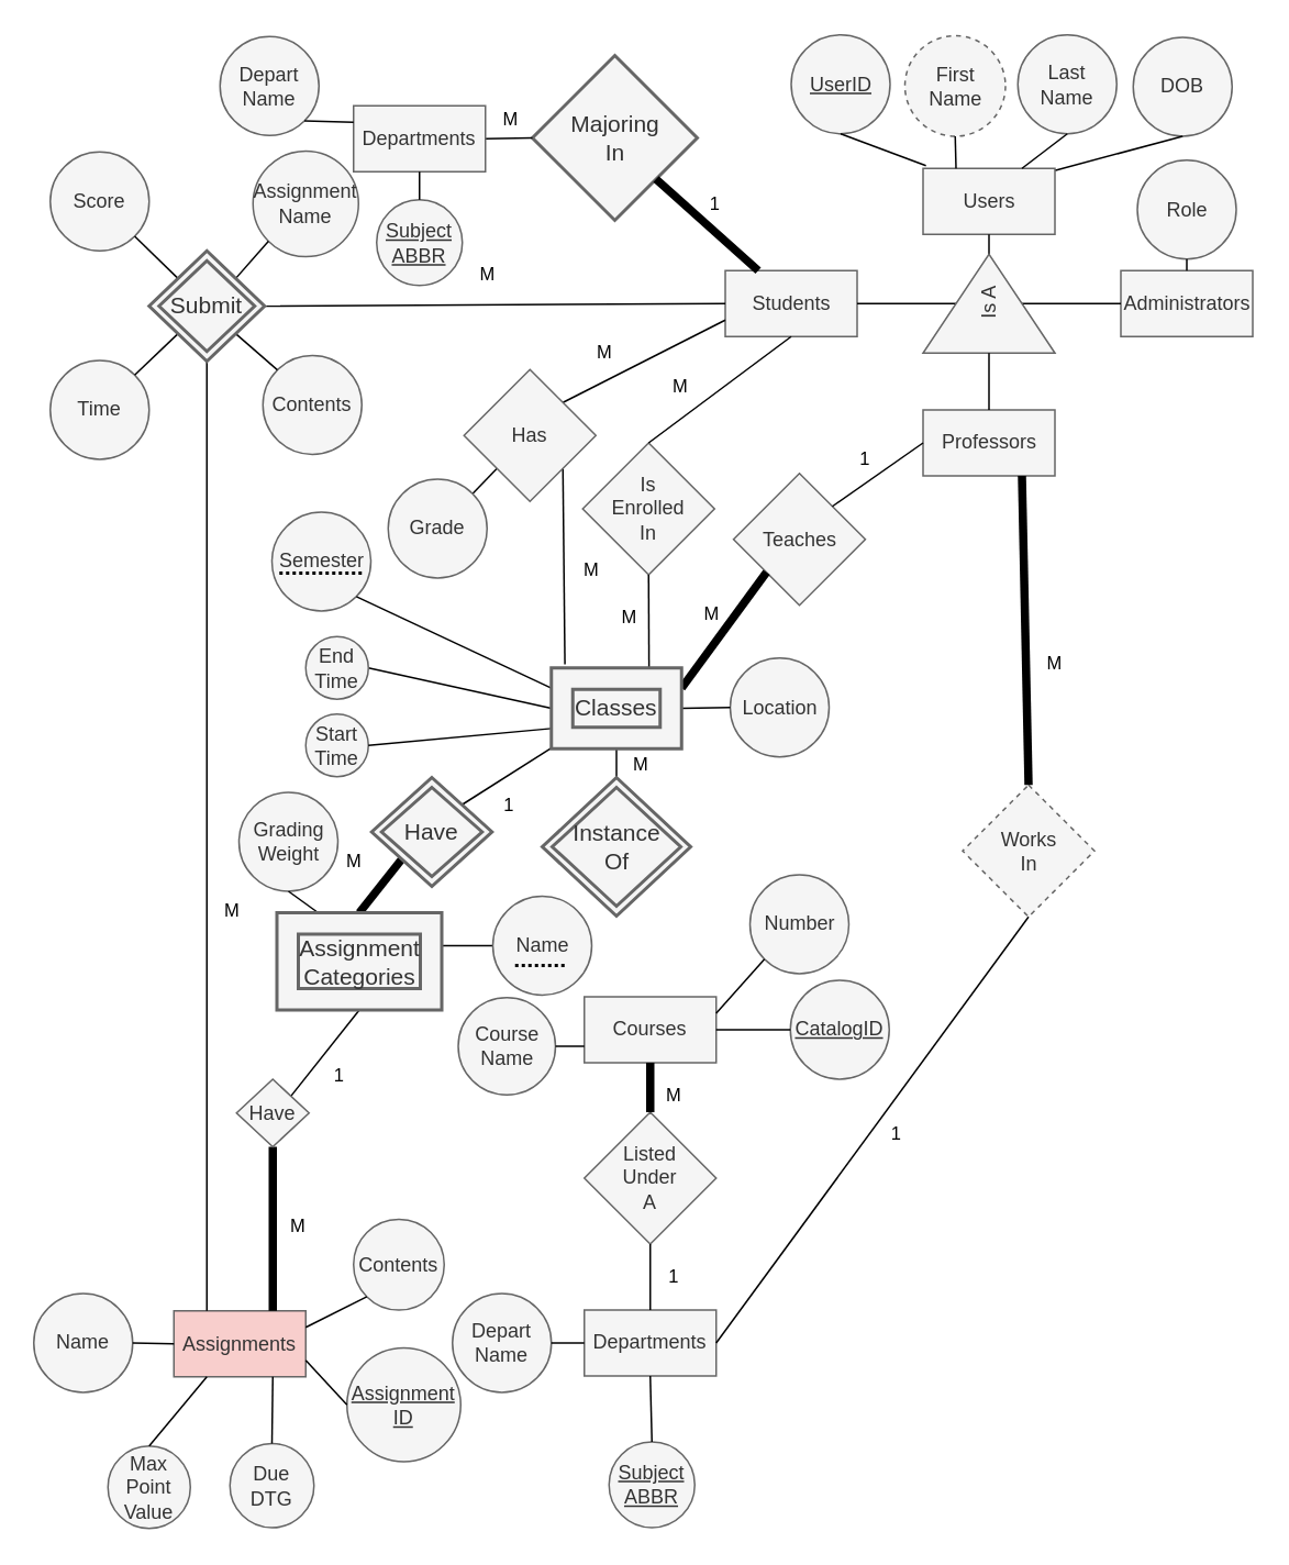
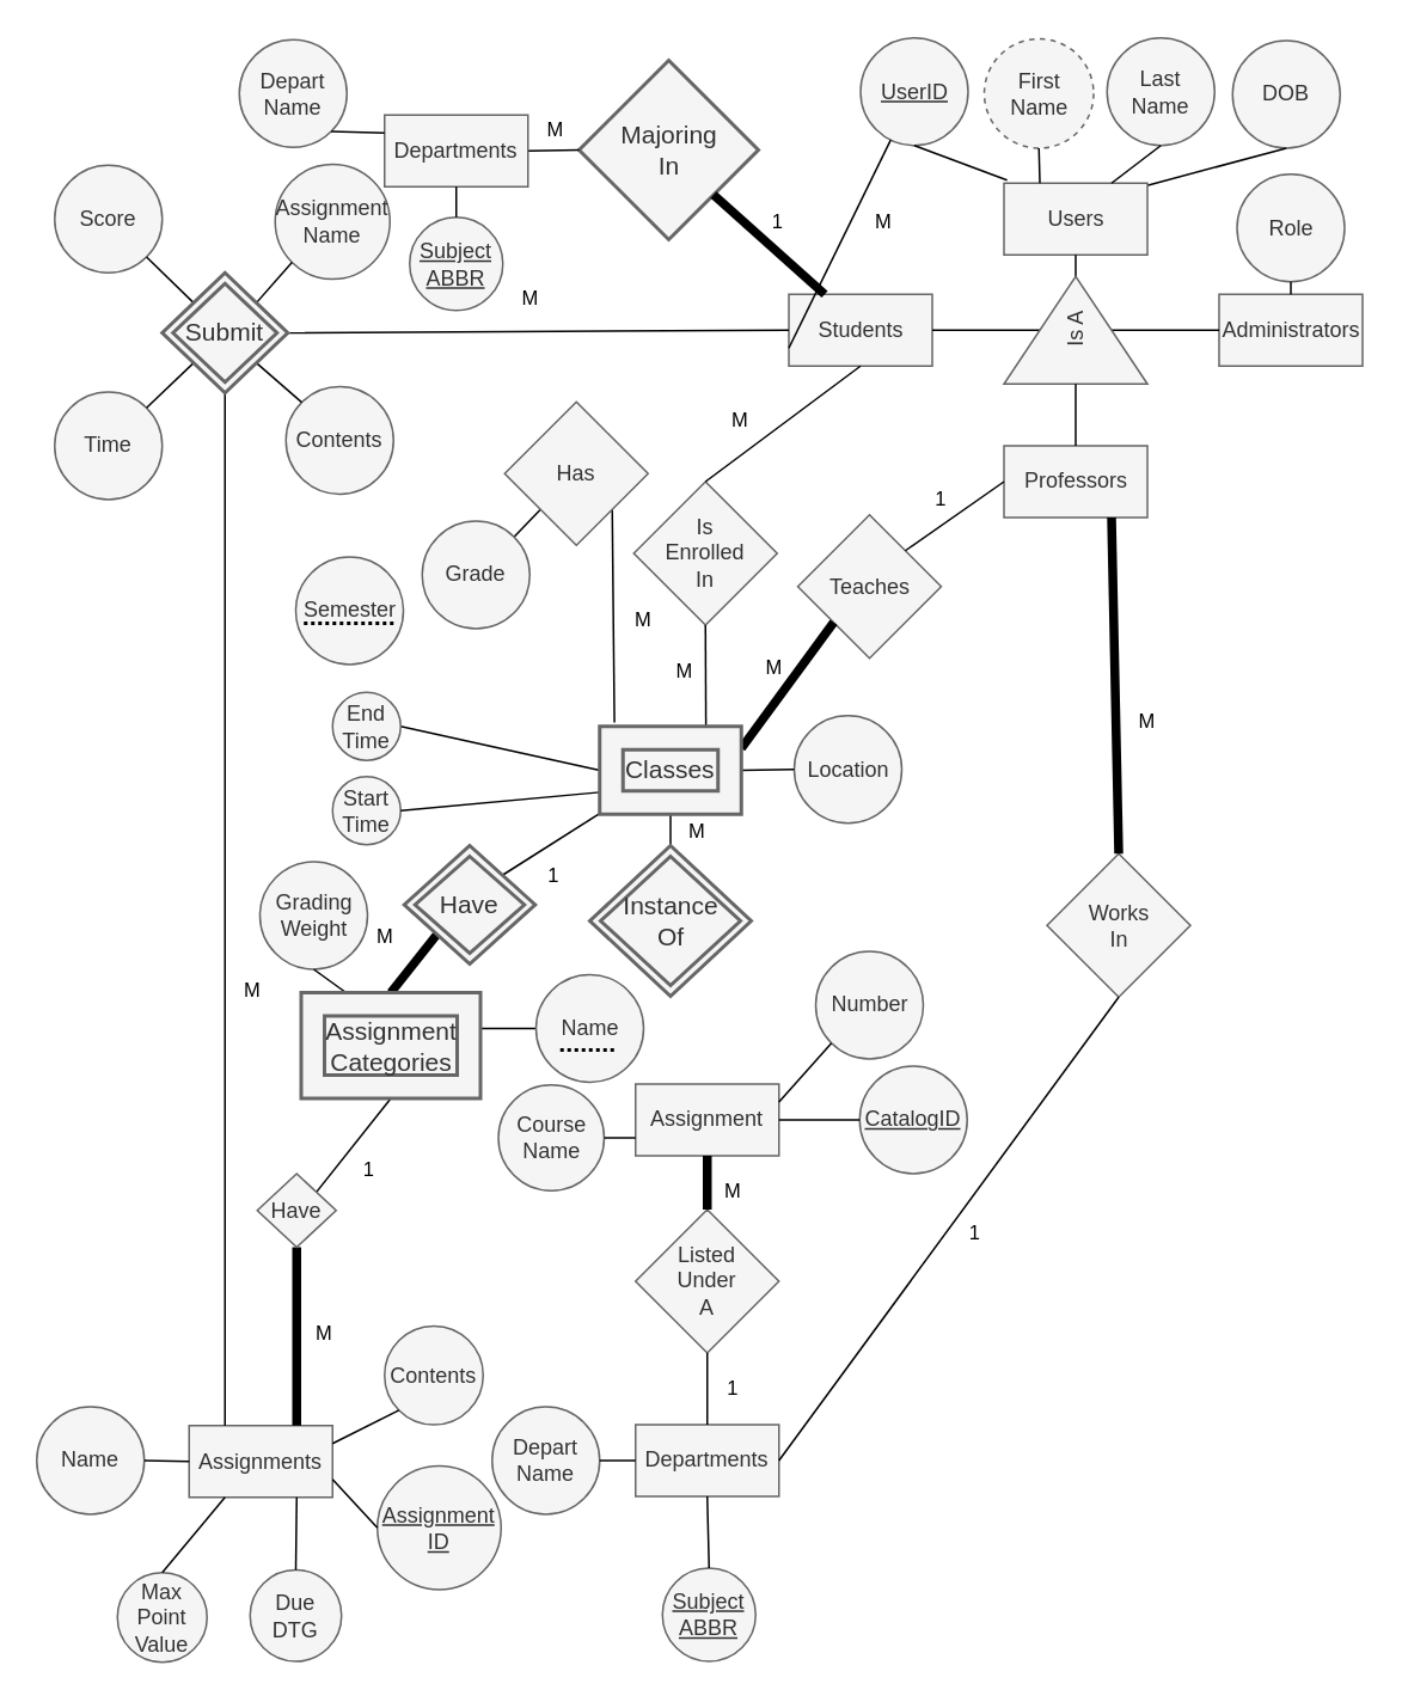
- <mxCell id="36" value="M" style="endArrow=none;html=1;entryX=1;entryY=0;entryDx=0;entryDy=0;exitX=0;exitY=0.75;exitDx=0;exitDy=0;" parent="1" source="3" target="101" edge="1"><mxGeometry x="0.333" y="-16" width="50" height="50" relative="1" as="geometry"><mxPoint x="1147" y="292.5" as="sourcePoint" /><mxPoint x="346.941" y="243.588" as="targetPoint" /><mxPoint as="offset" /></mxGeometry></mxCell>
+ <mxCell id="36" value="M" style="endArrow=none;html=1;exitX=0;exitY=0.75;exitDx=0;exitDy=0;" parent="1" source="3" target="6" edge="1"><mxGeometry x="0.333" y="-16" width="50" height="50" relative="1" as="geometry"><mxPoint x="1147" y="292.5" as="sourcePoint" /><mxPoint x="346.941" y="243.588" as="targetPoint" /><mxPoint as="offset" /></mxGeometry></mxCell>
- <mxCell id="22" value="" style="endArrow=none;html=1;entryX=1;entryY=1;entryDx=0;entryDy=0;exitX=0;exitY=0.25;exitDx=0;exitDy=0;" parent="1" source="88" target="2" edge="1"><mxGeometry width="50" height="50" relative="1" as="geometry"><mxPoint x="343" y="413" as="sourcePoint" /><mxPoint x="199.759" y="393.345" as="targetPoint" /></mxGeometry></mxCell>
- <mxCell id="81" value="&lt;div&gt;Works&lt;/div&gt;&lt;div&gt;In&lt;br&gt;&lt;/div&gt;" style="rhombus;whiteSpace=wrap;html=1;fillColor=#f5f5f5;strokeColor=#666666;fontColor=#333333;dashed=1;" parent="1" vertex="1"><mxGeometry x="583.5" y="475.5" width="80" height="80" as="geometry" /></mxCell>
+ <mxCell id="81" value="&lt;div&gt;Works&lt;/div&gt;&lt;div&gt;In&lt;br&gt;&lt;/div&gt;" style="rhombus;whiteSpace=wrap;html=1;fillColor=#f5f5f5;strokeColor=#666666;fontColor=#333333;" parent="1" vertex="1"><mxGeometry x="583.5" y="475.5" width="80" height="80" as="geometry" /></mxCell>
- <mxCell id="38" value="Courses" style="rounded=0;whiteSpace=wrap;html=1;fillColor=#f5f5f5;strokeColor=#666666;fontColor=#333333;" parent="1" vertex="1"><mxGeometry x="354" y="604" width="80" height="40" as="geometry" /></mxCell>
+ <mxCell id="38" value="Assignment" style="rounded=0;whiteSpace=wrap;html=1;fillColor=#f5f5f5;strokeColor=#666666;fontColor=#333333;" parent="1" vertex="1"><mxGeometry x="354" y="604" width="80" height="40" as="geometry" /></mxCell>
- <mxCell id="45" value="Assignments" style="rounded=0;whiteSpace=wrap;html=1;fillColor=#f8cecc;strokeColor=#666666;fontColor=#333333;" parent="1" vertex="1"><mxGeometry x="105" y="794.5" width="80" height="40" as="geometry" /></mxCell>
+ <mxCell id="45" value="Assignments" style="rounded=0;whiteSpace=wrap;html=1;fillColor=#f5f5f5;strokeColor=#666666;fontColor=#333333;" parent="1" vertex="1"><mxGeometry x="105" y="794.5" width="80" height="40" as="geometry" /></mxCell>
